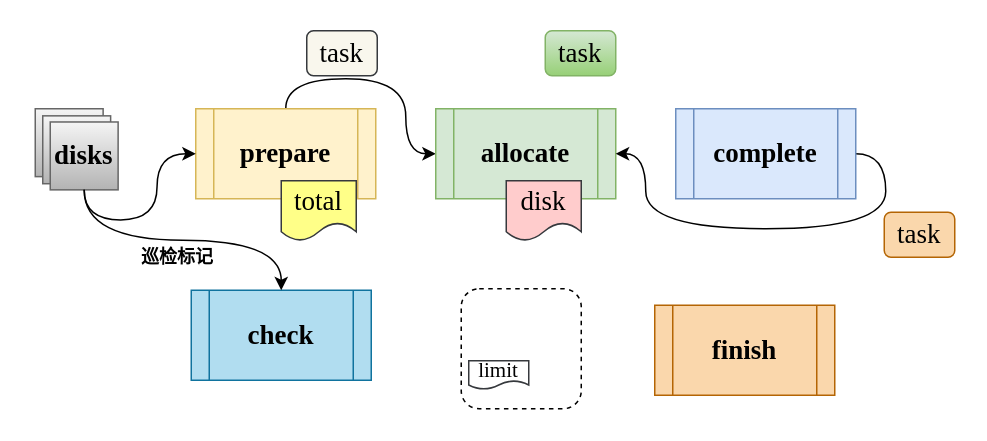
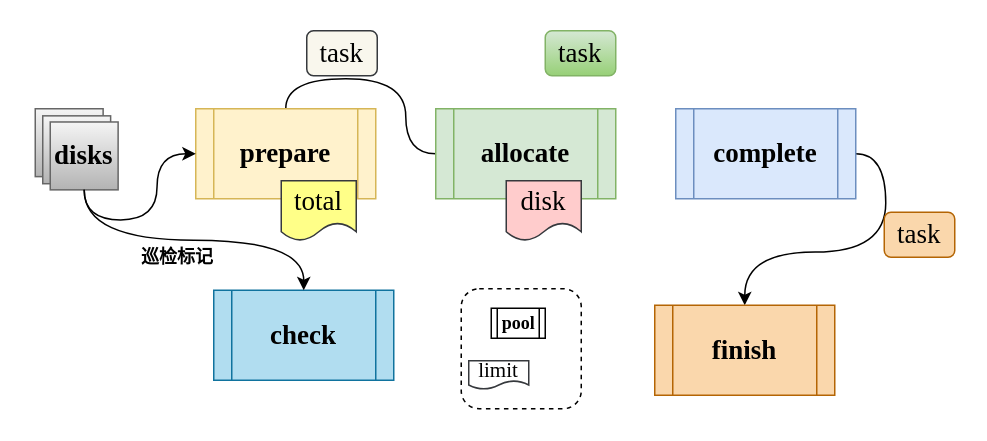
- <mxCell id="2" style="edgeStyle=orthogonalEdgeStyle;curved=1;rounded=0;orthogonalLoop=1;jettySize=auto;html=1;exitX=0.5;exitY=0;exitDx=0;exitDy=0;entryX=0;entryY=0.5;entryDx=0;entryDy=0;" edge="1" parent="1" source="3" target="4"><mxGeometry relative="1" as="geometry" /></mxCell>
+ <mxCell id="2" style="edgeStyle=orthogonalEdgeStyle;curved=1;rounded=0;orthogonalLoop=1;jettySize=auto;html=1;exitX=0.5;exitY=0;exitDx=0;exitDy=0;entryX=0;entryY=0.5;entryDx=0;entryDy=0;endArrow=none;" edge="1" parent="1" source="3" target="4"><mxGeometry relative="1" as="geometry" /></mxCell>
- <mxCell id="5" style="edgeStyle=orthogonalEdgeStyle;curved=1;rounded=0;orthogonalLoop=1;jettySize=auto;html=1;exitX=1;exitY=0.5;exitDx=0;exitDy=0;" edge="1" parent="1" source="6" target="4"><mxGeometry relative="1" as="geometry" /></mxCell>
+ <mxCell id="5" style="edgeStyle=orthogonalEdgeStyle;curved=1;rounded=0;orthogonalLoop=1;jettySize=auto;html=1;exitX=1;exitY=0.5;exitDx=0;exitDy=0;" edge="1" parent="1" source="6" target="7"><mxGeometry relative="1" as="geometry" /></mxCell>
+ <mxCell id="23" value="&lt;b style=&quot;font-family: &amp;quot;Comic Sans MS&amp;quot;;&quot;&gt;pool&lt;/b&gt;" style="shape=process;whiteSpace=wrap;html=1;backgroundOutline=1;" vertex="1" parent="1"><mxGeometry x="327" y="205" width="36" height="20" as="geometry" /></mxCell>
- <mxCell id="8" value="&lt;font style=&quot;font-size: 18px;&quot; face=&quot;Comic Sans MS&quot;&gt;&lt;b&gt;check&lt;/b&gt;&lt;/font&gt;" style="shape=process;whiteSpace=wrap;html=1;backgroundOutline=1;fillColor=#b1ddf0;strokeColor=#10739e;" vertex="1" parent="1"><mxGeometry x="127" y="193" width="120" height="60" as="geometry" /></mxCell>
+ <mxCell id="8" value="&lt;font style=&quot;font-size: 18px;&quot; face=&quot;Comic Sans MS&quot;&gt;&lt;b&gt;check&lt;/b&gt;&lt;/font&gt;" style="shape=process;whiteSpace=wrap;html=1;backgroundOutline=1;fillColor=#b1ddf0;strokeColor=#10739e;" vertex="1" parent="1"><mxGeometry x="142" y="193" width="120" height="60" as="geometry" /></mxCell>
